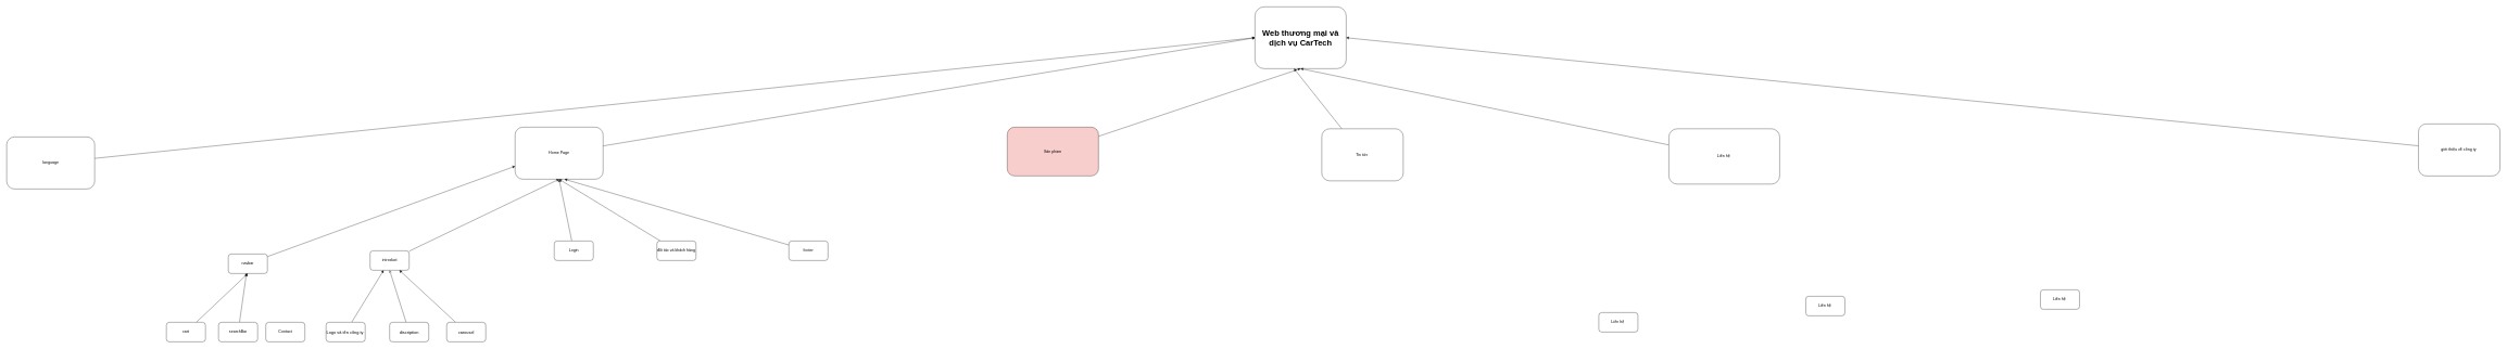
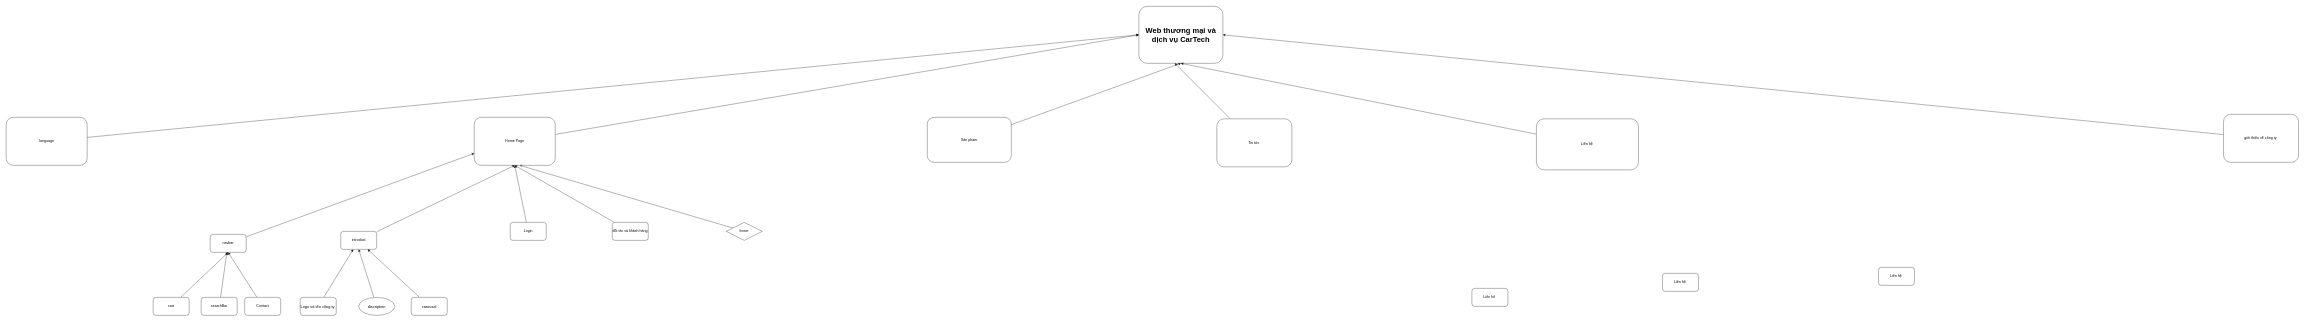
- <mxCell id="2" value="Web thương mại và dịch vụ CarTech" style="rounded=1;whiteSpace=wrap;html=1;fontStyle=1;fontSize=25;" vertex="1" parent="1"><mxGeometry x="3850" y="20" width="280" height="190" as="geometry" /></mxCell>
+ <mxCell id="2" value="Web thương mại và dịch vụ CarTech" style="rounded=1;whiteSpace=wrap;html=1;fontStyle=1;fontSize=25;" vertex="1" parent="1"><mxGeometry x="3795" y="20" width="280" height="190" as="geometry" /></mxCell>
- <mxCell id="37" value="giới thiệu về công ty&amp;nbsp;" style="rounded=1;whiteSpace=wrap;html=1;" vertex="1" parent="1"><mxGeometry x="7420" y="380" width="250" height="160" as="geometry" /></mxCell>
+ <mxCell id="37" value="giới thiệu về công ty&amp;nbsp;" style="rounded=1;whiteSpace=wrap;html=1;" vertex="1" parent="1"><mxGeometry x="7410" y="380" width="250" height="160" as="geometry" /></mxCell>
- <mxCell id="8" value="Sản phẩm" style="rounded=1;whiteSpace=wrap;html=1;fillColor=#f8cecc;" vertex="1" parent="1"><mxGeometry x="3090" width="280" height="150" as="geometry" y="390" /></mxCell>
+ <mxCell id="8" value="Sản phẩm" style="rounded=1;whiteSpace=wrap;html=1;" vertex="1" parent="1"><mxGeometry x="3090" width="280" height="150" as="geometry" y="390" /></mxCell>
- <mxCell id="39" value="language" style="rounded=1;whiteSpace=wrap;html=1;" vertex="1" parent="1"><mxGeometry x="20" y="420" width="270" height="160" as="geometry" /></mxCell>
+ <mxCell id="39" value="language" style="rounded=1;whiteSpace=wrap;html=1;" vertex="1" parent="1"><mxGeometry x="20" width="270" height="160" as="geometry" y="390" /></mxCell>
- <mxCell id="13" style="edgeStyle=none;html=1;entryX=0.561;entryY=1;entryDx=0;entryDy=0;entryPerimeter=0;" edge="1" parent="1" source="14" target="4"><mxGeometry relative="1" as="geometry" /></mxCell>
+ <mxCell id="13" style="edgeStyle=none;html=1;entryX=0.561;entryY=1;entryDx=0;entryDy=0;entryPerimeter=0;endArrow=open;" edge="1" parent="1" source="14" target="4"><mxGeometry relative="1" as="geometry" /></mxCell>
- <mxCell id="16" value="đối tác và khách hàng" style="rounded=1;whiteSpace=wrap;html=1;" vertex="1" parent="1"><mxGeometry x="2015" y="740" width="120" height="60" as="geometry" /></mxCell>
+ <mxCell id="16" value="đối tác và khách hàng" style="rounded=1;whiteSpace=wrap;html=1;" vertex="1" parent="1"><mxGeometry x="2040" y="740" width="120" height="60" as="geometry" /></mxCell>
- <mxCell id="14" value="footer" style="rounded=1;whiteSpace=wrap;html=1;" vertex="1" parent="1"><mxGeometry x="2420" y="740" width="120" height="60" as="geometry" /></mxCell>
+ <mxCell id="14" value="footer" style="rhombus;whiteSpace=wrap;html=1;" vertex="1" parent="1"><mxGeometry x="2420" y="740" width="120" height="60" as="geometry" /></mxCell>
- <mxCell id="26" style="edgeStyle=none;html=1;entryX=0.5;entryY=1;entryDx=0;entryDy=0;fontSize=13;endArrow=open;" edge="1" parent="1" source="27" target="12"><mxGeometry relative="1" as="geometry" /></mxCell>
+ <mxCell id="26" style="edgeStyle=none;html=1;entryX=0.5;entryY=1;entryDx=0;entryDy=0;fontSize=13;" edge="1" parent="1" source="27" target="12"><mxGeometry relative="1" as="geometry" /></mxCell>
+ <mxCell id="32" style="edgeStyle=none;html=1;entryX=0.5;entryY=1;entryDx=0;entryDy=0;fontSize=13;" edge="1" parent="1" source="33" target="21"><mxGeometry relative="1" as="geometry" /></mxCell>
- <mxCell id="27" value="discription" style="rounded=1;whiteSpace=wrap;html=1;fontSize=13;" vertex="1" parent="1"><mxGeometry x="1195" y="990" width="120" height="60" as="geometry" /></mxCell>
+ <mxCell id="27" value="discription" style="ellipse;whiteSpace=wrap;html=1;fontSize=13;" vertex="1" parent="1"><mxGeometry x="1195" y="990" width="120" height="60" as="geometry" /></mxCell>
